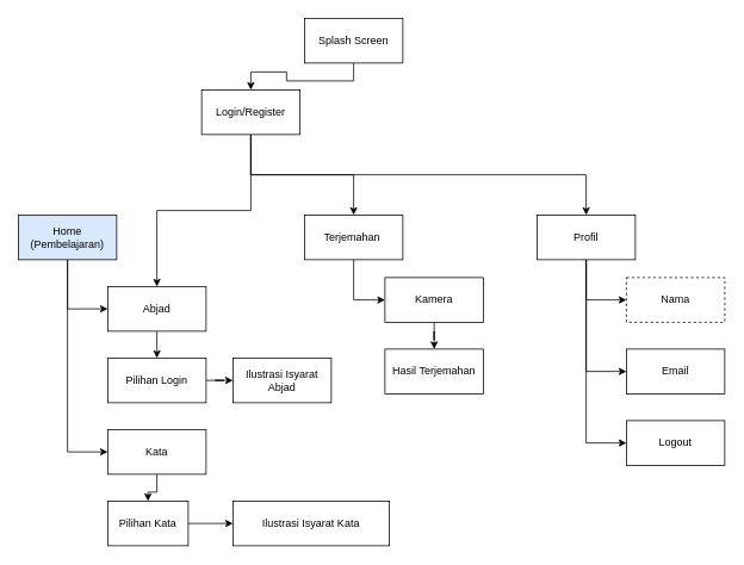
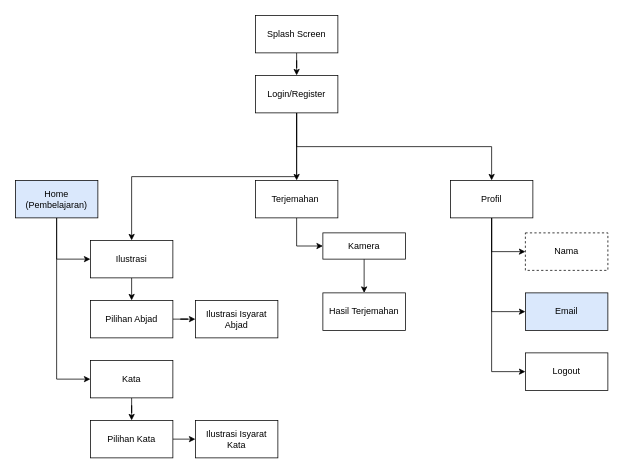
- <mxCell id="7" value="Login/Register" style="rounded=0;whiteSpace=wrap;html=1;" vertex="1" parent="1"><mxGeometry x="225" y="100" width="110" height="50" as="geometry" /></mxCell>
+ <mxCell id="7" value="Login/Register" style="rounded=0;whiteSpace=wrap;html=1;" vertex="1" parent="1"><mxGeometry x="340" y="100" width="110" height="50" as="geometry" /></mxCell>
- <mxCell id="24" value="Kamera" style="rounded=0;whiteSpace=wrap;html=1;" vertex="1" parent="1"><mxGeometry x="430" y="310" width="110" height="50" as="geometry" /></mxCell>
+ <mxCell id="24" value="Kamera" style="rounded=0;whiteSpace=wrap;html=1;" vertex="1" parent="1"><mxGeometry x="430" y="310" width="110" height="35" as="geometry" /></mxCell>
- <mxCell id="12" value="Abjad" style="rounded=0;whiteSpace=wrap;html=1;" vertex="1" parent="1"><mxGeometry x="120" y="320" width="110" height="50" as="geometry" /></mxCell>
+ <mxCell id="12" value="Ilustrasi" style="rounded=0;whiteSpace=wrap;html=1;" vertex="1" parent="1"><mxGeometry x="120" y="320" width="110" height="50" as="geometry" /></mxCell>
- <mxCell id="31" value="Email" style="rounded=0;whiteSpace=wrap;html=1;" vertex="1" parent="1"><mxGeometry x="700" y="390" width="110" height="50" as="geometry" /></mxCell>
+ <mxCell id="31" value="Email" style="rounded=0;whiteSpace=wrap;html=1;fillColor=#dae8fc;" vertex="1" parent="1"><mxGeometry x="700" y="390" width="110" height="50" as="geometry" /></mxCell>
- <mxCell id="16" value="Pilihan Login" style="rounded=0;whiteSpace=wrap;html=1;" vertex="1" parent="1"><mxGeometry x="120" y="400" width="110" height="50" as="geometry" /></mxCell>
+ <mxCell id="16" value="Pilihan Abjad" style="rounded=0;whiteSpace=wrap;html=1;" vertex="1" parent="1"><mxGeometry x="120" y="400" width="110" height="50" as="geometry" /></mxCell>
- <mxCell id="19" value="Pilihan Kata" style="rounded=0;whiteSpace=wrap;html=1;" vertex="1" parent="1"><mxGeometry x="120" y="560" width="90" height="50" as="geometry" /></mxCell>
+ <mxCell id="19" value="Pilihan Kata" style="rounded=0;whiteSpace=wrap;html=1;" vertex="1" parent="1"><mxGeometry x="120" y="560" width="110" height="50" as="geometry" /></mxCell>
- <mxCell id="20" value="Ilustrasi Isyarat Kata" style="rounded=0;whiteSpace=wrap;html=1;" vertex="1" parent="1"><mxGeometry x="260" y="560" width="175" height="50" as="geometry" /></mxCell>
+ <mxCell id="20" value="Ilustrasi Isyarat Kata" style="rounded=0;whiteSpace=wrap;html=1;" vertex="1" parent="1"><mxGeometry x="260" y="560" width="110" height="50" as="geometry" /></mxCell>
